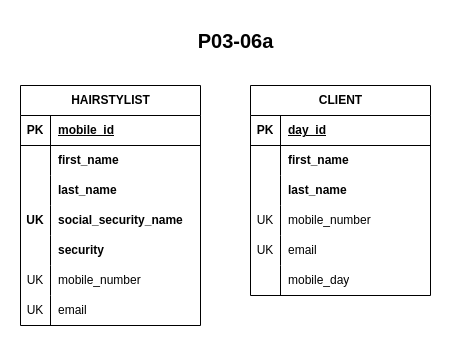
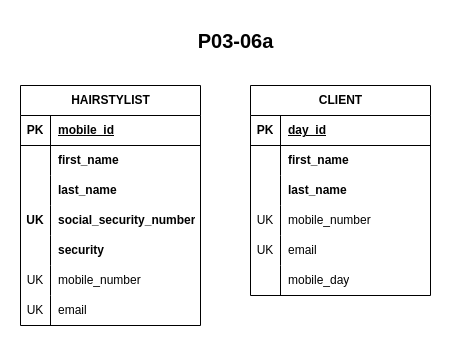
- <mxCell id="14" value="&lt;b&gt;social_security_name&lt;/b&gt;" style="shape=partialRectangle;connectable=0;fillColor=none;top=0;left=0;bottom=0;right=0;align=left;spacingLeft=6;overflow=hidden;whiteSpace=wrap;html=1;" parent="12" vertex="1"><mxGeometry x="30" width="150" height="30" as="geometry"><mxRectangle width="150" height="30" as="alternateBounds" /></mxGeometry></mxCell>
+ <mxCell id="14" value="&lt;b&gt;social_security_number&lt;/b&gt;" style="shape=partialRectangle;connectable=0;fillColor=none;top=0;left=0;bottom=0;right=0;align=left;spacingLeft=6;overflow=hidden;whiteSpace=wrap;html=1;" parent="12" vertex="1"><mxGeometry x="30" width="150" height="30" as="geometry"><mxRectangle width="150" height="30" as="alternateBounds" /></mxGeometry></mxCell>
